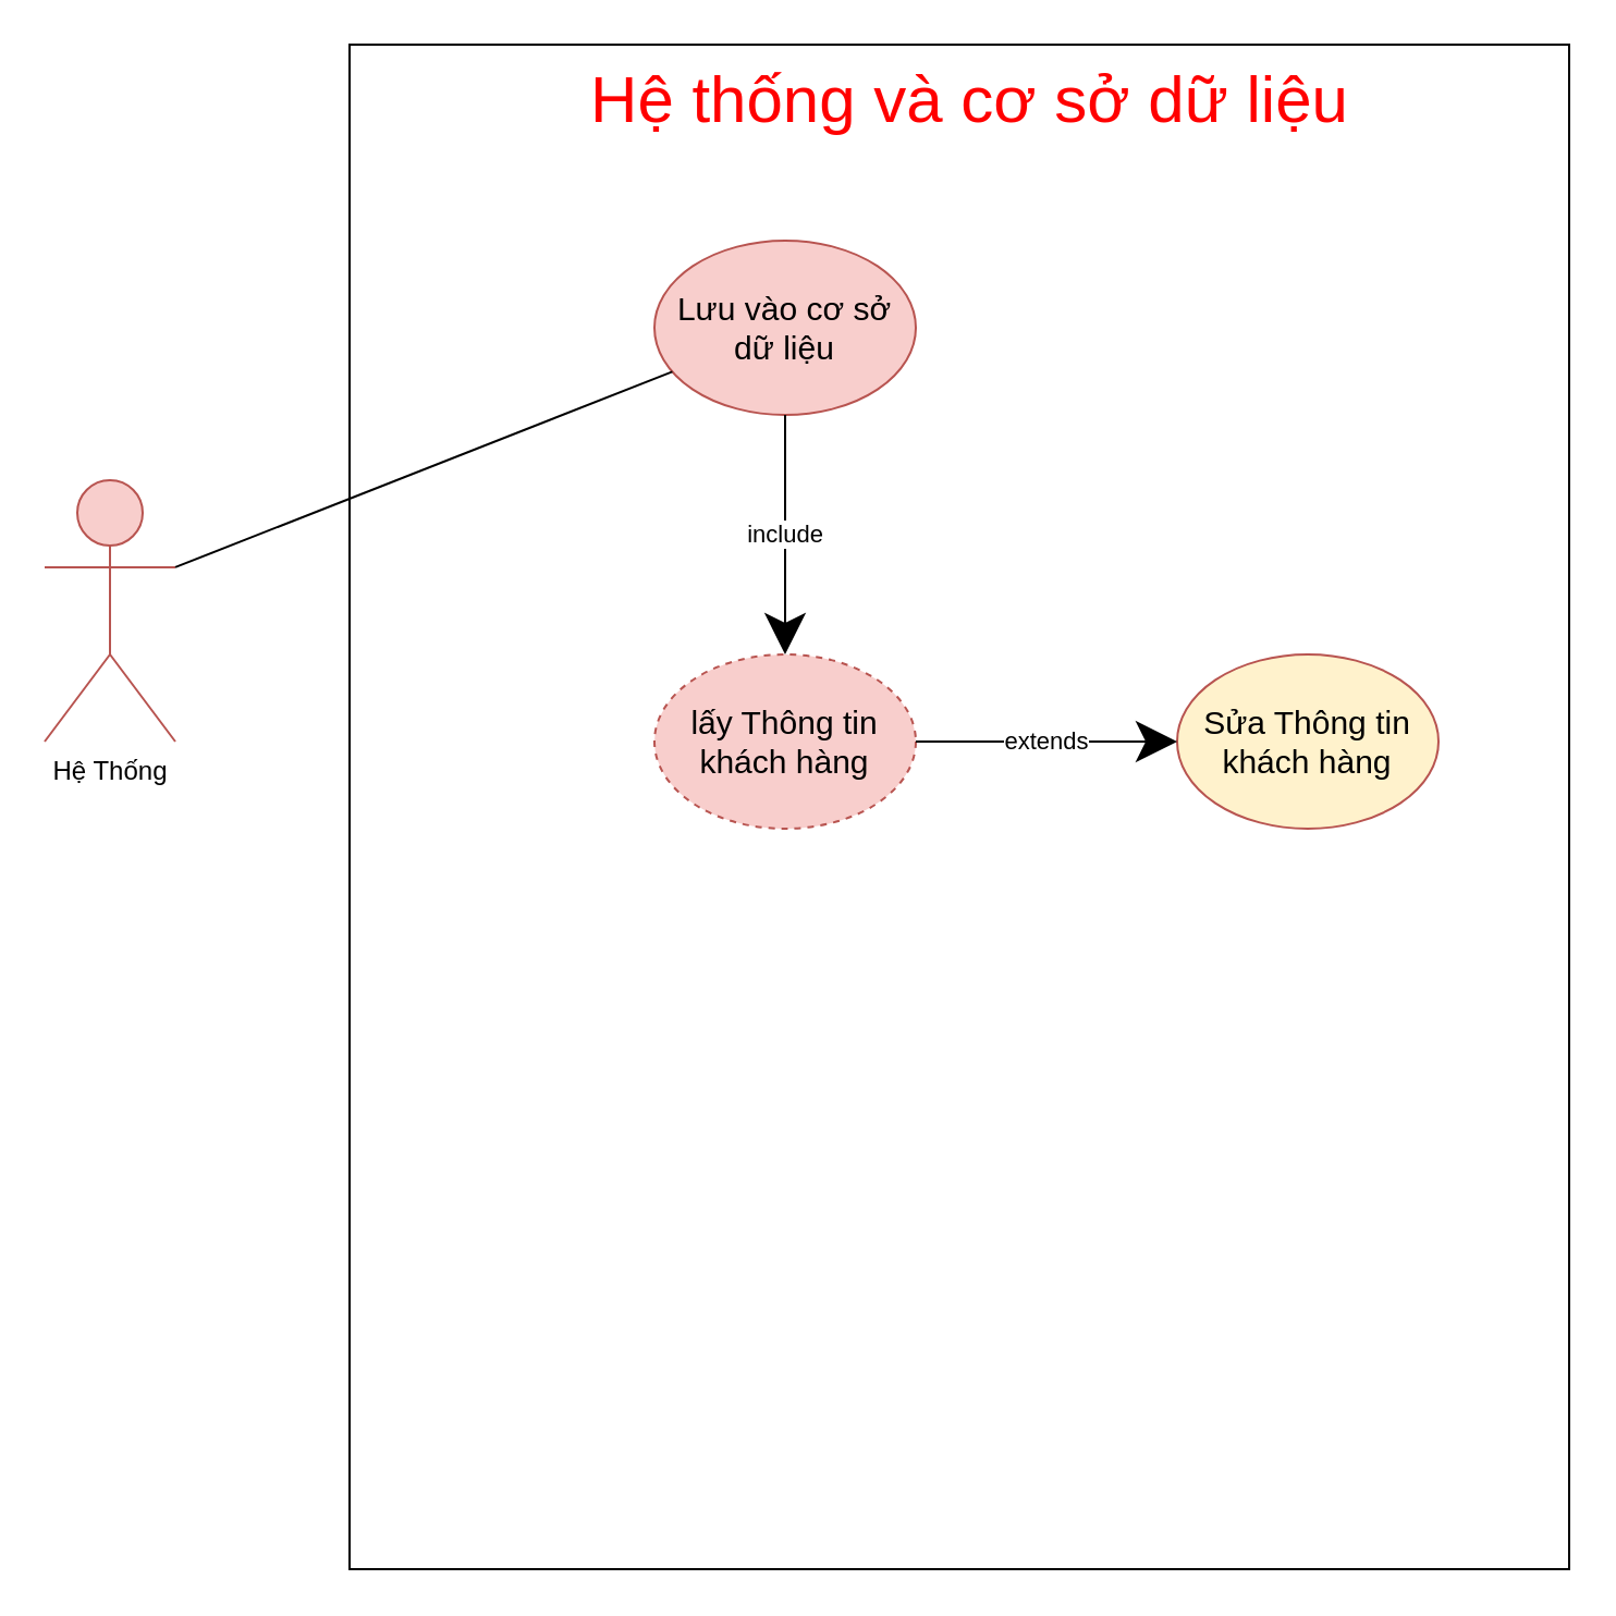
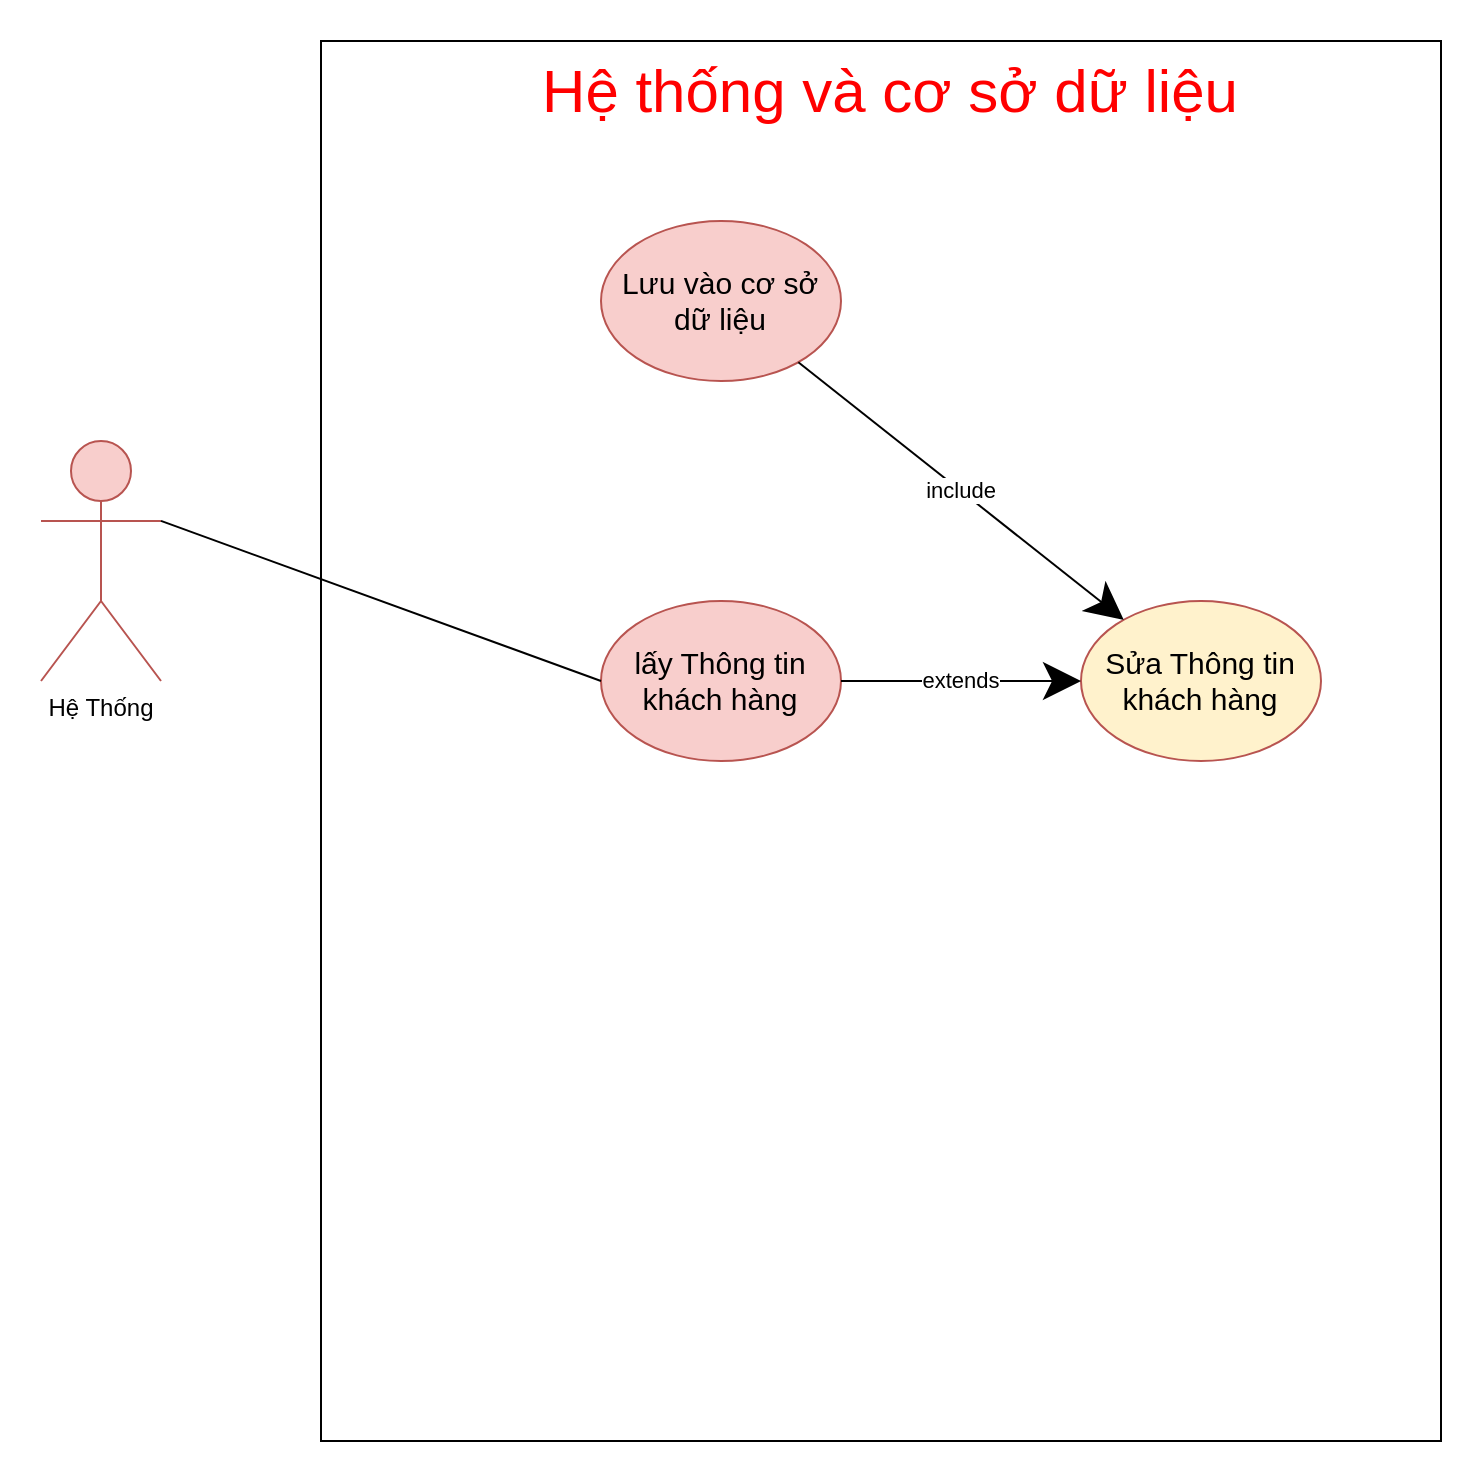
- <mxCell id="10" value="" style="endArrow=none;html=1;exitX=1;exitY=0.333;exitDx=0;exitDy=0;exitPerimeter=0;" edge="1" parent="1" source="4" target="6"><mxGeometry width="50" height="50" relative="1" as="geometry"><mxPoint x="420" y="340" as="sourcePoint" /><mxPoint x="470" y="290" as="targetPoint" /></mxGeometry></mxCell>
+ <mxCell id="10" value="" style="endArrow=none;html=1;entryX=0;entryY=0.5;entryDx=0;entryDy=0;exitX=1;exitY=0.333;exitDx=0;exitDy=0;exitPerimeter=0;" edge="1" parent="1" source="4" target="3"><mxGeometry width="50" height="50" relative="1" as="geometry"><mxPoint x="420" y="340" as="sourcePoint" /><mxPoint x="470" y="290" as="targetPoint" /></mxGeometry></mxCell>
- <mxCell id="7" value="include" style="endArrow=classic;endSize=16;endFill=1;html=1;entryX=0.5;entryY=0;entryDx=0;entryDy=0;" parent="1" source="6" target="3" edge="1"><mxGeometry width="160" relative="1" as="geometry"><mxPoint x="320" y="270" as="sourcePoint" /><mxPoint x="480" y="270" as="targetPoint" /></mxGeometry></mxCell>
+ <mxCell id="7" value="include" style="endArrow=classic;endSize=16;endFill=1;html=1;" parent="1" source="6" target="5" edge="1"><mxGeometry width="160" relative="1" as="geometry"><mxPoint x="320" y="270" as="sourcePoint" /><mxPoint x="480" y="270" as="targetPoint" /></mxGeometry></mxCell>
- <mxCell id="3" value="&lt;font style=&quot;font-size: 15px&quot;&gt;lấy Thông tin khách hàng&lt;/font&gt;" style="ellipse;whiteSpace=wrap;html=1;fillColor=#f8cecc;strokeColor=#b85450;dashed=1;" parent="1" vertex="1"><mxGeometry x="300" y="300" width="120" height="80" as="geometry" /></mxCell>
+ <mxCell id="3" value="&lt;font style=&quot;font-size: 15px&quot;&gt;lấy Thông tin khách hàng&lt;/font&gt;" style="ellipse;whiteSpace=wrap;html=1;fillColor=#f8cecc;strokeColor=#b85450;" parent="1" vertex="1"><mxGeometry x="300" y="300" width="120" height="80" as="geometry" /></mxCell>
